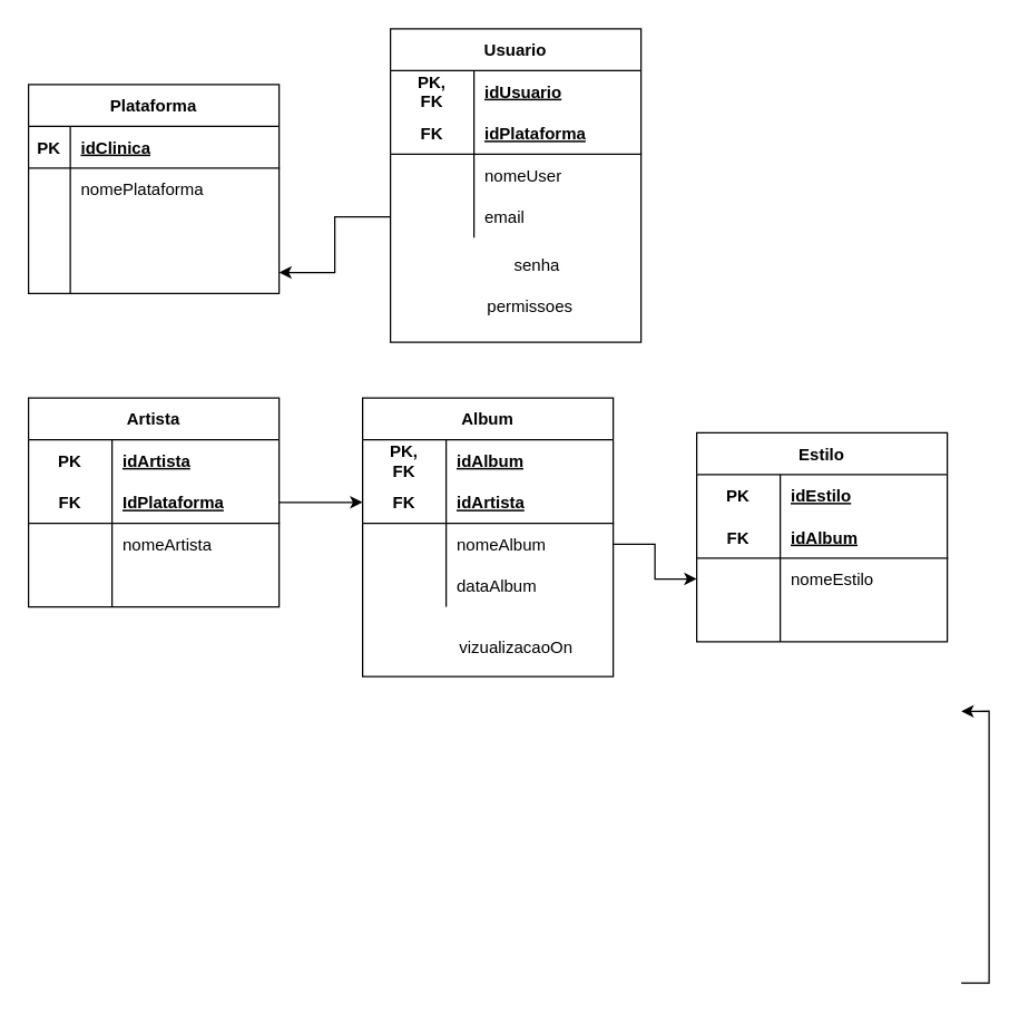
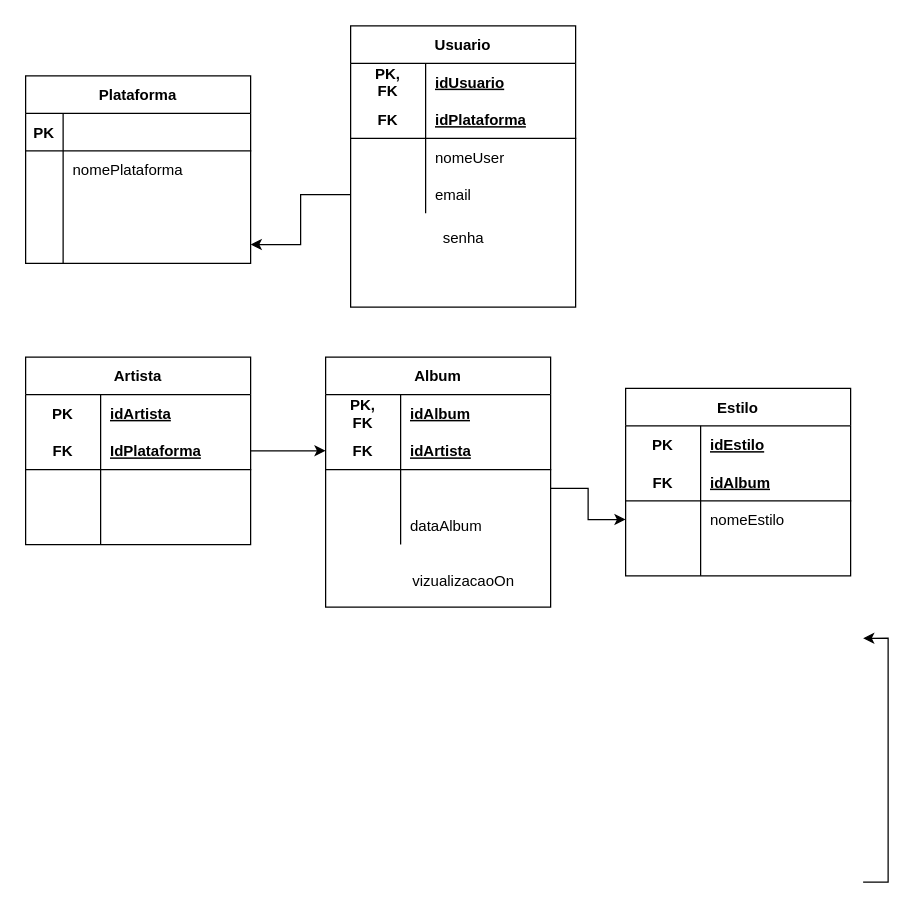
- <mxCell id="5" value="idClinica" style="shape=partialRectangle;connectable=0;fillColor=none;top=0;left=0;bottom=0;right=0;align=left;spacingLeft=6;fontStyle=5;overflow=hidden;" parent="3" vertex="1"><mxGeometry x="30" width="150" height="30" as="geometry" /></mxCell>
- <mxCell id="57" value="&lt;font style=&quot;vertical-align: inherit&quot;&gt;&lt;font style=&quot;vertical-align: inherit&quot;&gt;senha&lt;/font&gt;&lt;/font&gt;" style="text;html=1;align=center;verticalAlign=middle;resizable=0;points=[];autosize=1;strokeColor=none;" vertex="1" parent="1"><mxGeometry x="360" y="180" width="50" height="20" as="geometry" /></mxCell>
+ <mxCell id="57" value="&lt;font style=&quot;vertical-align: inherit&quot;&gt;&lt;font style=&quot;vertical-align: inherit&quot;&gt;senha&lt;/font&gt;&lt;/font&gt;" style="text;html=1;align=center;verticalAlign=middle;resizable=0;points=[];autosize=1;strokeColor=none;" vertex="1" parent="1"><mxGeometry x="345" y="180" width="50" height="20" as="geometry" /></mxCell>
- <mxCell id="58" value="&lt;font style=&quot;vertical-align: inherit&quot;&gt;&lt;font style=&quot;vertical-align: inherit&quot;&gt;permissoes&lt;/font&gt;&lt;/font&gt;" style="text;html=1;align=center;verticalAlign=middle;resizable=0;points=[];autosize=1;strokeColor=none;" vertex="1" parent="1"><mxGeometry x="340" y="210" width="80" height="20" as="geometry" /></mxCell>
- <mxCell id="37" value="nomeArtista" style="shape=partialRectangle;connectable=0;fillColor=none;top=0;left=0;bottom=0;right=0;align=left;spacingLeft=6;overflow=hidden;" parent="35" vertex="1"><mxGeometry x="60" width="120" height="30" as="geometry" /></mxCell>
- <mxCell id="24" value="nomeAlbum" style="shape=partialRectangle;connectable=0;fillColor=none;top=0;left=0;bottom=0;right=0;align=left;spacingLeft=6;overflow=hidden;" parent="22" vertex="1"><mxGeometry x="60" width="120" height="30" as="geometry" /></mxCell>
